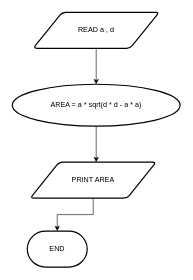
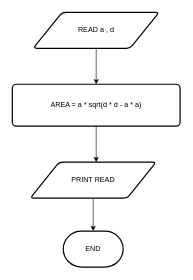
- <mxCell id="4" value="AREA = a * sqrt(d * d - a * a)" style="ellipse;whiteSpace=wrap;html=1;absoluteArcSize=1;arcSize=14;strokeWidth=2;" vertex="1" parent="1"><mxGeometry x="20" y="140" width="280" height="70" as="geometry" /></mxCell>
+ <mxCell id="4" value="AREA = a * sqrt(d * d - a * a)" style="rounded=1;whiteSpace=wrap;html=1;absoluteArcSize=1;arcSize=14;strokeWidth=2;" vertex="1" parent="1"><mxGeometry x="20" y="140" width="280" height="70" as="geometry" /></mxCell>
- <mxCell id="7" value="PRINT AREA" style="shape=parallelogram;html=1;strokeWidth=2;perimeter=parallelogramPerimeter;whiteSpace=wrap;rounded=1;arcSize=12;size=0.23;" vertex="1" parent="1"><mxGeometry x="50" y="270" width="210" height="60" as="geometry" /></mxCell>
+ <mxCell id="7" value="PRINT READ" style="shape=parallelogram;html=1;strokeWidth=2;perimeter=parallelogramPerimeter;whiteSpace=wrap;rounded=1;arcSize=12;size=0.23;" vertex="1" parent="1"><mxGeometry x="50" y="270" width="210" height="60" as="geometry" /></mxCell>
- <mxCell id="5" value="END" style="strokeWidth=2;html=1;shape=mxgraph.flowchart.terminator;whiteSpace=wrap;" vertex="1" parent="1"><mxGeometry x="45" y="385" width="100" height="60" as="geometry" /></mxCell>
+ <mxCell id="5" value="END" style="strokeWidth=2;html=1;shape=mxgraph.flowchart.terminator;whiteSpace=wrap;" vertex="1" parent="1"><mxGeometry x="105" y="385" width="100" height="60" as="geometry" /></mxCell>
